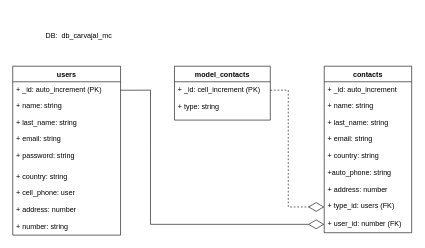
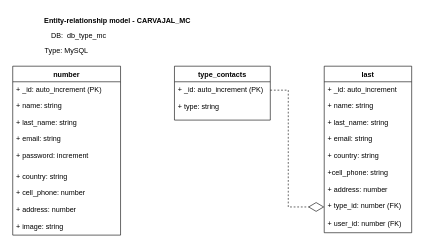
+ <mxCell id="25" value="&lt;b&gt;Entity-relationship model - CARVAJAL_MC&lt;/b&gt;" style="text;strokeColor=none;align=center;fillColor=none;html=1;verticalAlign=middle;whiteSpace=wrap;rounded=0;" parent="1" vertex="1"><mxGeometry x="60" y="20" width="270" height="30" as="geometry" /></mxCell>
- <mxCell id="26" value="DB:&amp;nbsp; db_carvajal_mc&lt;br&gt;" style="text;strokeColor=none;align=center;fillColor=none;html=1;verticalAlign=middle;whiteSpace=wrap;rounded=0;" parent="1" vertex="1"><mxGeometry x="52.5" y="50" width="155" height="20" as="geometry" /></mxCell>
+ <mxCell id="26" value="DB:&amp;nbsp; db_type_mc&lt;br&gt;" style="text;strokeColor=none;align=center;fillColor=none;html=1;verticalAlign=middle;whiteSpace=wrap;rounded=0;" parent="1" vertex="1"><mxGeometry x="52.5" y="50" width="155" height="20" as="geometry" /></mxCell>
+ <mxCell id="27" value="Type:&amp;nbsp;MySQL" style="text;strokeColor=none;align=center;fillColor=none;html=1;verticalAlign=middle;whiteSpace=wrap;rounded=0;" parent="1" vertex="1"><mxGeometry x="80" y="70" width="60" height="30" as="geometry" /></mxCell>
- <mxCell id="2" value="users" style="swimlane;fontStyle=1;childLayout=stackLayout;horizontal=1;startSize=26;fillColor=none;horizontalStack=0;resizeParent=1;resizeParentMax=0;resizeLast=0;collapsible=1;marginBottom=0;" parent="1" vertex="1"><mxGeometry x="20" y="110" width="180" height="282" as="geometry" /></mxCell>
+ <mxCell id="2" value="number" style="swimlane;fontStyle=1;childLayout=stackLayout;horizontal=1;startSize=26;fillColor=none;horizontalStack=0;resizeParent=1;resizeParentMax=0;resizeLast=0;collapsible=1;marginBottom=0;" parent="1" vertex="1"><mxGeometry x="20" y="110" width="180" height="282" as="geometry" /></mxCell>
- <mxCell id="23" value="model_contacts" style="swimlane;fontStyle=1;align=center;verticalAlign=top;childLayout=stackLayout;horizontal=1;startSize=26;horizontalStack=0;resizeParent=1;resizeParentMax=0;resizeLast=0;collapsible=1;marginBottom=0;" parent="1" vertex="1"><mxGeometry x="290" y="110" width="160" height="90" as="geometry" /></mxCell>
+ <mxCell id="23" value="type_contacts" style="swimlane;fontStyle=1;align=center;verticalAlign=top;childLayout=stackLayout;horizontal=1;startSize=26;horizontalStack=0;resizeParent=1;resizeParentMax=0;resizeLast=0;collapsible=1;marginBottom=0;" parent="1" vertex="1"><mxGeometry x="290" y="110" width="160" height="90" as="geometry" /></mxCell>
- <mxCell id="12" value="contacts" style="swimlane;fontStyle=1;childLayout=stackLayout;horizontal=1;startSize=26;fillColor=none;horizontalStack=0;resizeParent=1;resizeParentMax=0;resizeLast=0;collapsible=1;marginBottom=0;" parent="1" vertex="1"><mxGeometry x="540" y="110" width="146" height="278" as="geometry" /></mxCell>
+ <mxCell id="12" value="last" style="swimlane;fontStyle=1;childLayout=stackLayout;horizontal=1;startSize=26;fillColor=none;horizontalStack=0;resizeParent=1;resizeParentMax=0;resizeLast=0;collapsible=1;marginBottom=0;" parent="1" vertex="1"><mxGeometry x="540" y="110" width="146" height="278" as="geometry" /></mxCell>
- <mxCell id="24" value="+ _id: cell_increment (PK)&#10;&#10;+ type: string&#10;&#10;&#10;" style="text;strokeColor=none;fillColor=none;align=left;verticalAlign=top;spacingLeft=4;spacingRight=4;overflow=hidden;rotatable=0;points=[[0,0.5],[1,0.5]];portConstraint=eastwest;" parent="23" vertex="1"><mxGeometry y="26" width="160" height="64" as="geometry" /></mxCell>
+ <mxCell id="24" value="+ _id: auto_increment (PK)&#10;&#10;+ type: string&#10;&#10;&#10;" style="text;strokeColor=none;fillColor=none;align=left;verticalAlign=top;spacingLeft=4;spacingRight=4;overflow=hidden;rotatable=0;points=[[0,0.5],[1,0.5]];portConstraint=eastwest;" parent="23" vertex="1"><mxGeometry y="26" width="160" height="64" as="geometry" /></mxCell>
- <mxCell id="7" value="+ password: string&#10;" style="text;strokeColor=none;fillColor=none;align=left;verticalAlign=top;spacingLeft=4;spacingRight=4;overflow=hidden;rotatable=0;points=[[0,0.5],[1,0.5]];portConstraint=eastwest;" vertex="1" parent="2"><mxGeometry y="136" width="180" height="34" as="geometry" /></mxCell>
+ <mxCell id="7" value="+ password: increment&#10;" style="text;strokeColor=none;fillColor=none;align=left;verticalAlign=top;spacingLeft=4;spacingRight=4;overflow=hidden;rotatable=0;points=[[0,0.5],[1,0.5]];portConstraint=eastwest;" vertex="1" parent="2"><mxGeometry y="136" width="180" height="34" as="geometry" /></mxCell>
- <mxCell id="18" value="+auto_phone: string&#10;" style="text;strokeColor=none;fillColor=none;align=left;verticalAlign=top;spacingLeft=4;spacingRight=4;overflow=hidden;rotatable=0;points=[[0,0.5],[1,0.5]];portConstraint=eastwest;" parent="12" vertex="1"><mxGeometry y="164" width="146" height="28" as="geometry" /></mxCell>
+ <mxCell id="18" value="+cell_phone: string&#10;" style="text;strokeColor=none;fillColor=none;align=left;verticalAlign=top;spacingLeft=4;spacingRight=4;overflow=hidden;rotatable=0;points=[[0,0.5],[1,0.5]];portConstraint=eastwest;" parent="12" vertex="1"><mxGeometry y="164" width="146" height="28" as="geometry" /></mxCell>
- <mxCell id="9" value="+ cell_phone: user&#10;" style="text;strokeColor=none;fillColor=none;align=left;verticalAlign=top;spacingLeft=4;spacingRight=4;overflow=hidden;rotatable=0;points=[[0,0.5],[1,0.5]];portConstraint=eastwest;" parent="2" vertex="1"><mxGeometry y="198" width="180" height="28" as="geometry" /></mxCell>
+ <mxCell id="9" value="+ cell_phone: number&#10;" style="text;strokeColor=none;fillColor=none;align=left;verticalAlign=top;spacingLeft=4;spacingRight=4;overflow=hidden;rotatable=0;points=[[0,0.5],[1,0.5]];portConstraint=eastwest;" parent="2" vertex="1"><mxGeometry y="198" width="180" height="28" as="geometry" /></mxCell>
- <mxCell id="20" value="+ type_id: users (FK) &#10;" style="text;strokeColor=none;fillColor=none;align=left;verticalAlign=top;spacingLeft=4;spacingRight=4;overflow=hidden;rotatable=0;points=[[0,0.5],[1,0.5]];portConstraint=eastwest;" parent="12" vertex="1"><mxGeometry y="220" width="146" height="30" as="geometry" /></mxCell>
+ <mxCell id="20" value="+ type_id: number (FK) &#10;" style="text;strokeColor=none;fillColor=none;align=left;verticalAlign=top;spacingLeft=4;spacingRight=4;overflow=hidden;rotatable=0;points=[[0,0.5],[1,0.5]];portConstraint=eastwest;" parent="12" vertex="1"><mxGeometry y="220" width="146" height="30" as="geometry" /></mxCell>
- <mxCell id="22" value="" style="endArrow=diamondThin;endFill=0;endSize=24;html=1;rounded=0;entryX=0;entryY=0.5;entryDx=0;entryDy=0;exitX=1;exitY=0.544;exitDx=0;exitDy=0;exitPerimeter=0;" parent="1" source="3" target="21" edge="1"><mxGeometry width="160" relative="1" as="geometry"><mxPoint x="200" y="230" as="sourcePoint" /><mxPoint x="380" y="200" as="targetPoint" /><Array as="points"><mxPoint x="250" y="150" /><mxPoint x="250" y="240" /><mxPoint x="250" y="374" /></Array></mxGeometry></mxCell>
- <mxCell id="11" value="+ number: string&#10;" style="text;strokeColor=none;fillColor=none;align=left;verticalAlign=top;spacingLeft=4;spacingRight=4;overflow=hidden;rotatable=0;points=[[0,0.5],[1,0.5]];portConstraint=eastwest;" vertex="1" parent="2"><mxGeometry y="254" width="180" height="28" as="geometry" /></mxCell>
+ <mxCell id="11" value="+ image: string&#10;" style="text;strokeColor=none;fillColor=none;align=left;verticalAlign=top;spacingLeft=4;spacingRight=4;overflow=hidden;rotatable=0;points=[[0,0.5],[1,0.5]];portConstraint=eastwest;" vertex="1" parent="2"><mxGeometry y="254" width="180" height="28" as="geometry" /></mxCell>
